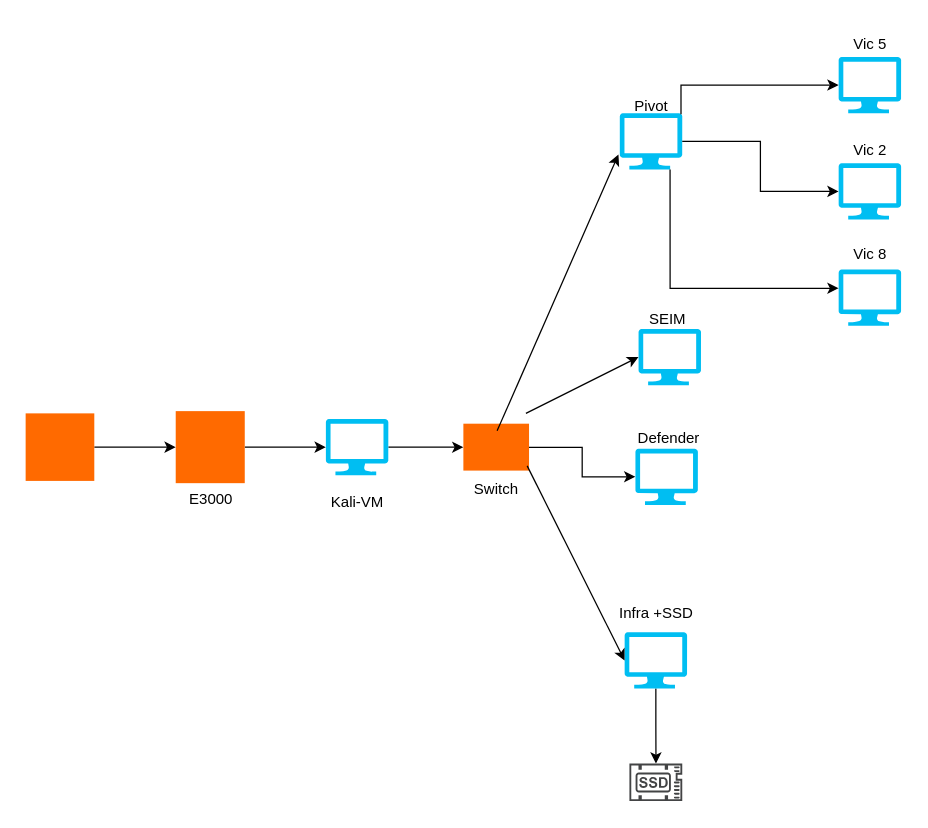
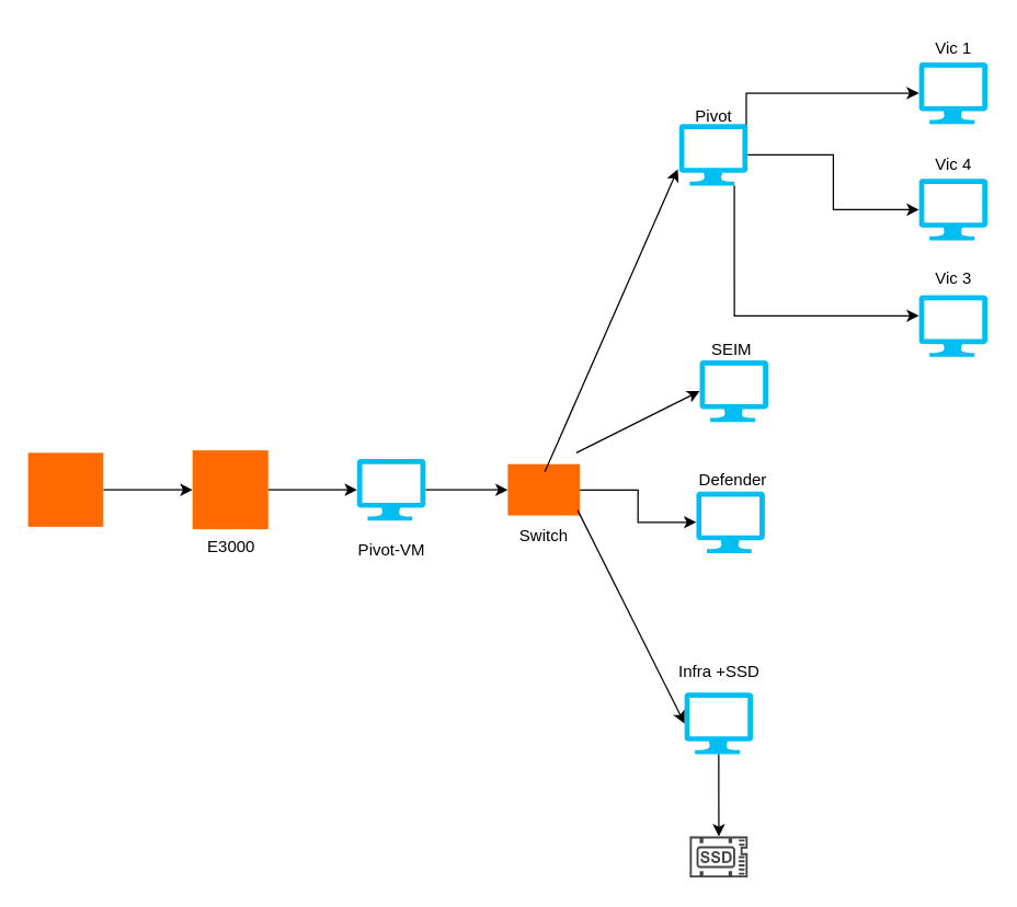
- <mxCell id="32" value="Vic 5" style="text;html=1;align=center;verticalAlign=middle;resizable=0;points=[];autosize=1;strokeColor=none;fillColor=none;" vertex="1" parent="1"><mxGeometry x="670" y="20" width="50" height="30" as="geometry" /></mxCell>
+ <mxCell id="32" value="Vic 1" style="text;html=1;align=center;verticalAlign=middle;resizable=0;points=[];autosize=1;strokeColor=none;fillColor=none;" vertex="1" parent="1"><mxGeometry x="670" y="20" width="50" height="30" as="geometry" /></mxCell>
- <mxCell id="33" value="Vic 2" style="text;html=1;align=center;verticalAlign=middle;resizable=0;points=[];autosize=1;strokeColor=none;fillColor=none;" vertex="1" parent="1"><mxGeometry x="670" y="105" width="50" height="30" as="geometry" /></mxCell>
+ <mxCell id="33" value="Vic 4" style="text;html=1;align=center;verticalAlign=middle;resizable=0;points=[];autosize=1;strokeColor=none;fillColor=none;" vertex="1" parent="1"><mxGeometry x="670" y="105" width="50" height="30" as="geometry" /></mxCell>
- <mxCell id="34" value="Vic 8" style="text;html=1;align=center;verticalAlign=middle;resizable=0;points=[];autosize=1;strokeColor=none;fillColor=none;" vertex="1" parent="1"><mxGeometry x="670" y="188" width="50" height="30" as="geometry" /></mxCell>
+ <mxCell id="34" value="Vic 3" style="text;html=1;align=center;verticalAlign=middle;resizable=0;points=[];autosize=1;strokeColor=none;fillColor=none;" vertex="1" parent="1"><mxGeometry x="670" y="188" width="50" height="30" as="geometry" /></mxCell>
- <mxCell id="26" value="Kali-VM" style="text;html=1;align=center;verticalAlign=middle;resizable=0;points=[];autosize=1;strokeColor=none;fillColor=none;" vertex="1" parent="1"><mxGeometry x="250" y="385.8" width="70" height="30" as="geometry" /></mxCell>
+ <mxCell id="26" value="Pivot-VM" style="text;html=1;align=center;verticalAlign=middle;resizable=0;points=[];autosize=1;strokeColor=none;fillColor=none;" vertex="1" parent="1"><mxGeometry x="250" y="385.8" width="70" height="30" as="geometry" /></mxCell>
